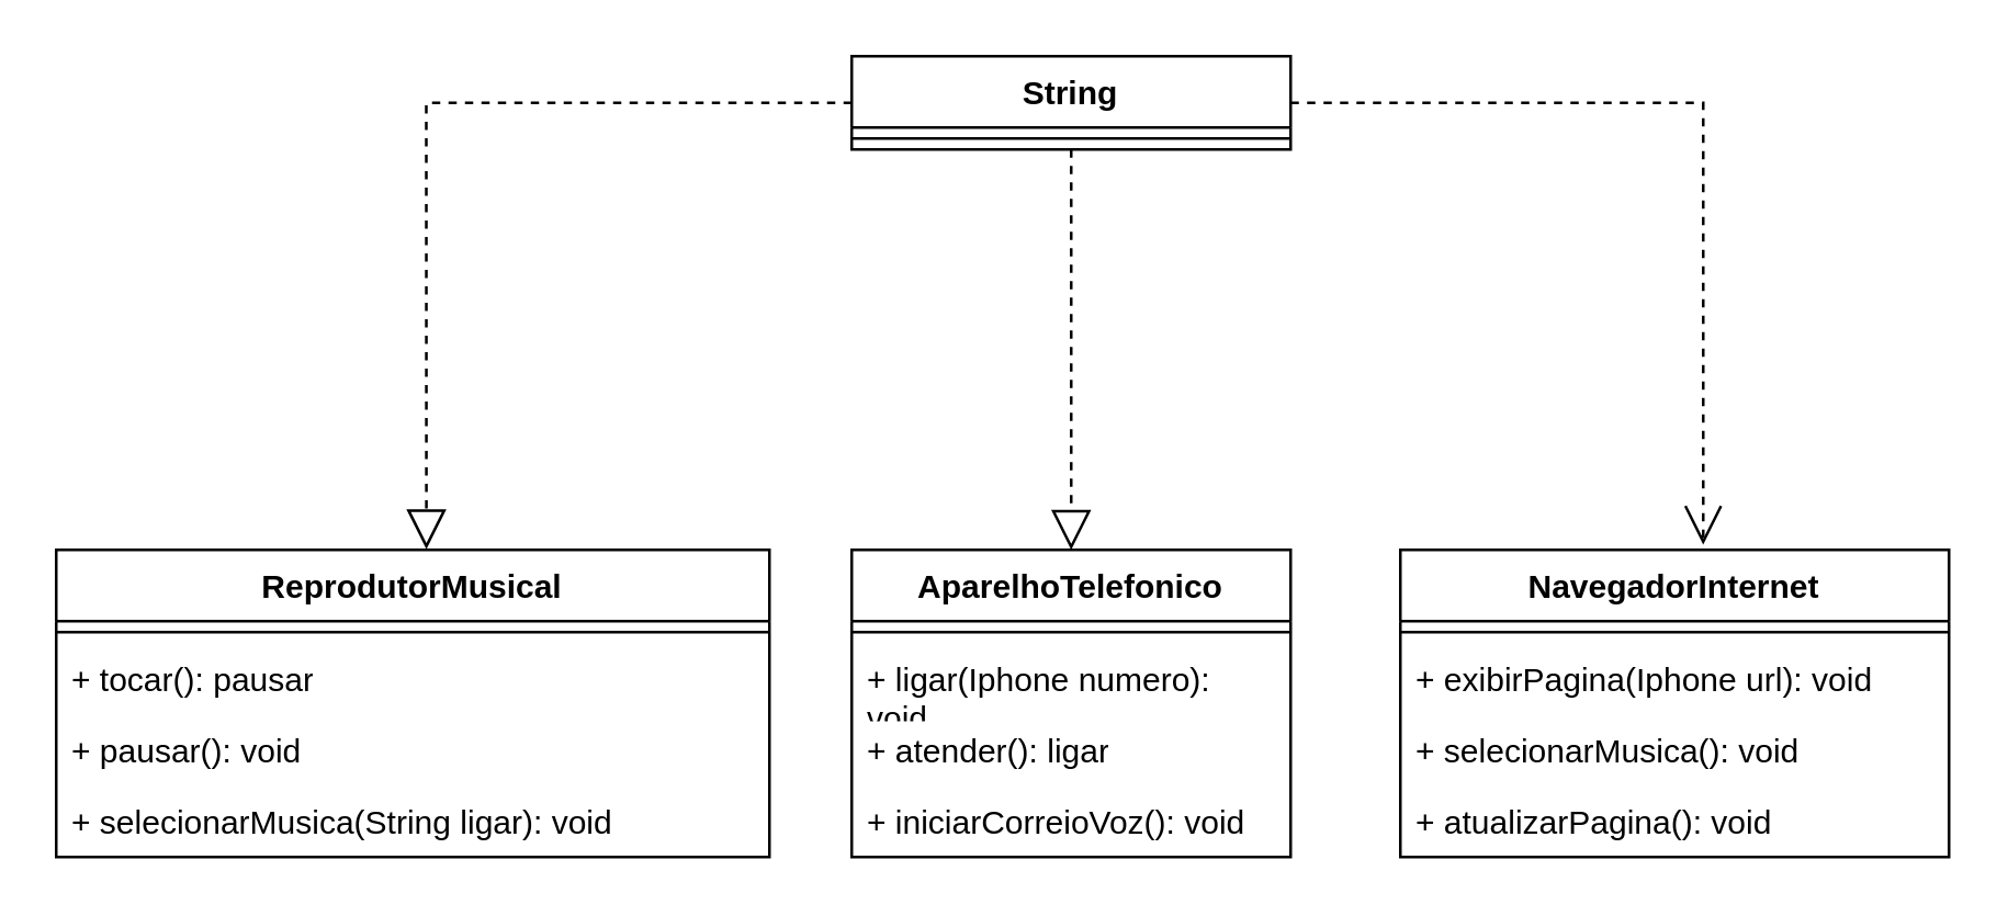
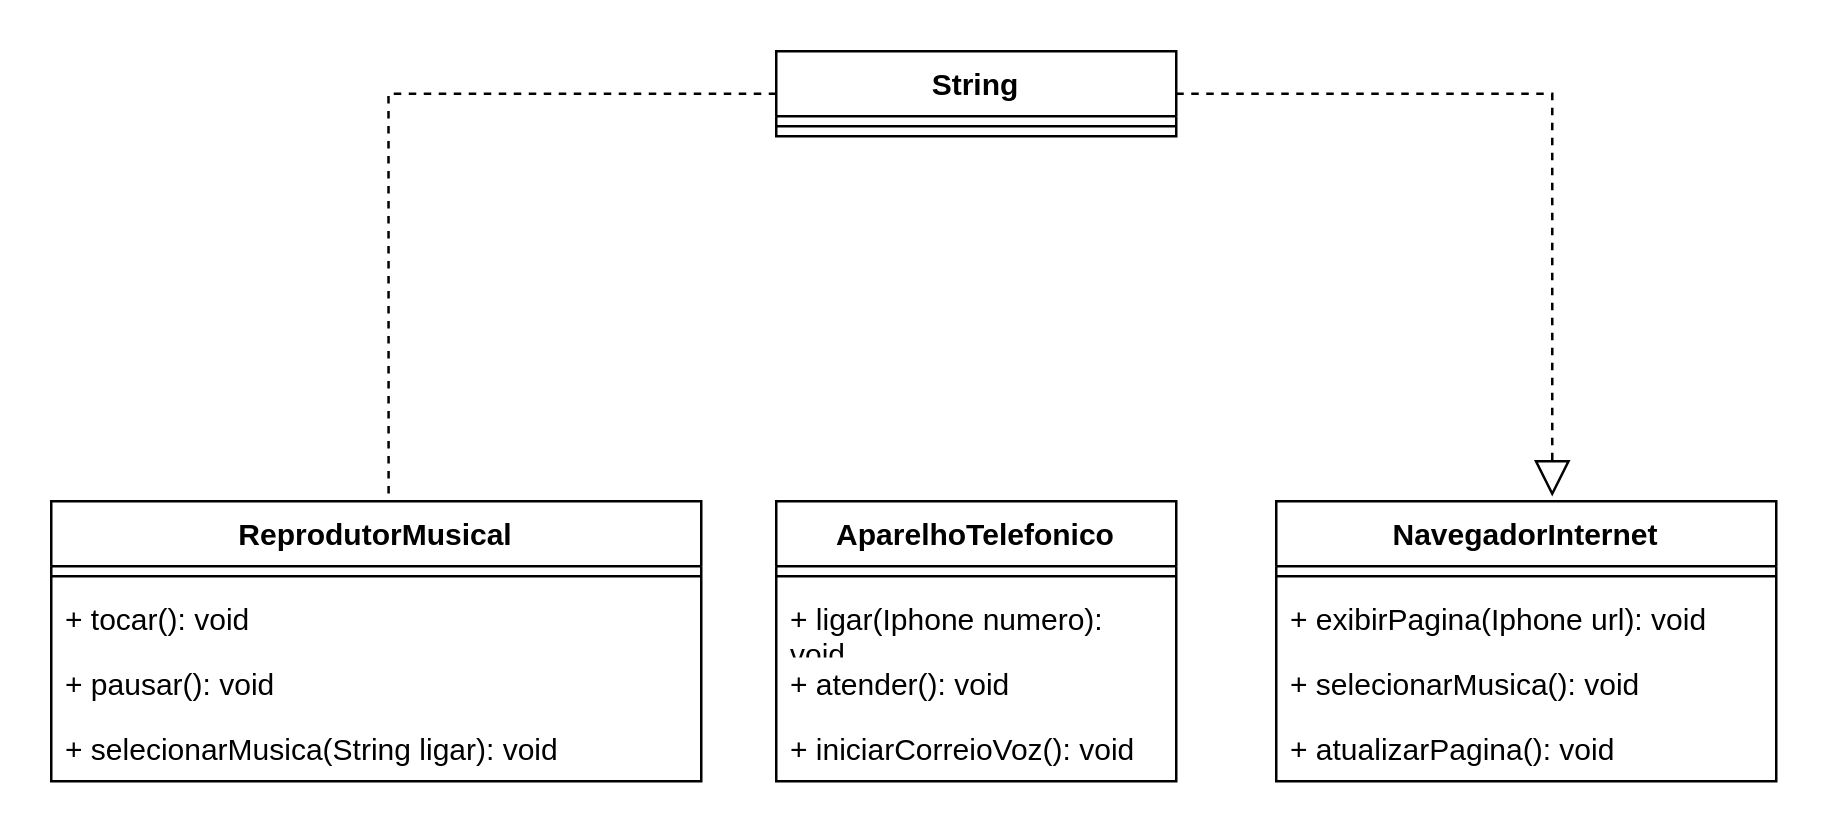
- <mxCell id="21" value="" style="endArrow=block;dashed=1;endFill=0;endSize=12;html=1;rounded=0;exitX=0.5;exitY=1;exitDx=0;exitDy=0;entryX=0.5;entryY=0;entryDx=0;entryDy=0;" edge="1" parent="1" source="2" target="4"><mxGeometry width="160" relative="1" as="geometry"><mxPoint x="440" y="150" as="sourcePoint" /><mxPoint x="600" y="150" as="targetPoint" /></mxGeometry></mxCell>
- <mxCell id="19" value="" style="endArrow=block;dashed=1;endFill=0;endSize=12;html=1;rounded=0;entryX=0.519;entryY=-0.002;entryDx=0;entryDy=0;entryPerimeter=0;exitX=0;exitY=0.5;exitDx=0;exitDy=0;edgeStyle=orthogonalEdgeStyle;" edge="1" parent="1" source="2" target="9"><mxGeometry width="160" relative="1" as="geometry"><mxPoint x="90" y="80" as="sourcePoint" /><mxPoint x="250" y="80" as="targetPoint" /></mxGeometry></mxCell>
+ <mxCell id="19" value="" style="endArrow=none;dashed=1;endFill=0;endSize=12;html=1;rounded=0;entryX=0.519;entryY=-0.002;entryDx=0;entryDy=0;entryPerimeter=0;exitX=0;exitY=0.5;exitDx=0;exitDy=0;edgeStyle=orthogonalEdgeStyle;" edge="1" parent="1" source="2" target="9"><mxGeometry width="160" relative="1" as="geometry"><mxPoint x="90" y="80" as="sourcePoint" /><mxPoint x="250" y="80" as="targetPoint" /></mxGeometry></mxCell>
- <mxCell id="20" value="" style="endArrow=open;dashed=1;endFill=0;endSize=12;html=1;rounded=0;exitX=1;exitY=0.5;exitDx=0;exitDy=0;entryX=0.552;entryY=-0.017;entryDx=0;entryDy=0;entryPerimeter=0;edgeStyle=orthogonalEdgeStyle;" edge="1" parent="1" source="2" target="14"><mxGeometry width="160" relative="1" as="geometry"><mxPoint x="560" y="80" as="sourcePoint" /><mxPoint x="720" y="80" as="targetPoint" /></mxGeometry></mxCell>
+ <mxCell id="20" value="" style="endArrow=block;dashed=1;endFill=0;endSize=12;html=1;rounded=0;exitX=1;exitY=0.5;exitDx=0;exitDy=0;entryX=0.552;entryY=-0.017;entryDx=0;entryDy=0;entryPerimeter=0;edgeStyle=orthogonalEdgeStyle;" edge="1" parent="1" source="2" target="14"><mxGeometry width="160" relative="1" as="geometry"><mxPoint x="560" y="80" as="sourcePoint" /><mxPoint x="720" y="80" as="targetPoint" /></mxGeometry></mxCell>
- <mxCell id="11" value="+ tocar(): pausar" style="text;strokeColor=none;fillColor=none;align=left;verticalAlign=top;spacingLeft=4;spacingRight=4;overflow=hidden;rotatable=0;points=[[0,0.5],[1,0.5]];portConstraint=eastwest;whiteSpace=wrap;html=1;" vertex="1" parent="9"><mxGeometry y="34" width="260" height="26" as="geometry" /></mxCell>
+ <mxCell id="11" value="+ tocar(): void" style="text;strokeColor=none;fillColor=none;align=left;verticalAlign=top;spacingLeft=4;spacingRight=4;overflow=hidden;rotatable=0;points=[[0,0.5],[1,0.5]];portConstraint=eastwest;whiteSpace=wrap;html=1;" vertex="1" parent="9"><mxGeometry y="34" width="260" height="26" as="geometry" /></mxCell>
- <mxCell id="7" value="+ atender(): ligar" style="text;strokeColor=none;fillColor=none;align=left;verticalAlign=top;spacingLeft=4;spacingRight=4;overflow=hidden;rotatable=0;points=[[0,0.5],[1,0.5]];portConstraint=eastwest;whiteSpace=wrap;html=1;" vertex="1" parent="4"><mxGeometry y="60" width="160" height="26" as="geometry" /></mxCell>
+ <mxCell id="7" value="+ atender(): void" style="text;strokeColor=none;fillColor=none;align=left;verticalAlign=top;spacingLeft=4;spacingRight=4;overflow=hidden;rotatable=0;points=[[0,0.5],[1,0.5]];portConstraint=eastwest;whiteSpace=wrap;html=1;" vertex="1" parent="4"><mxGeometry y="60" width="160" height="26" as="geometry" /></mxCell>
